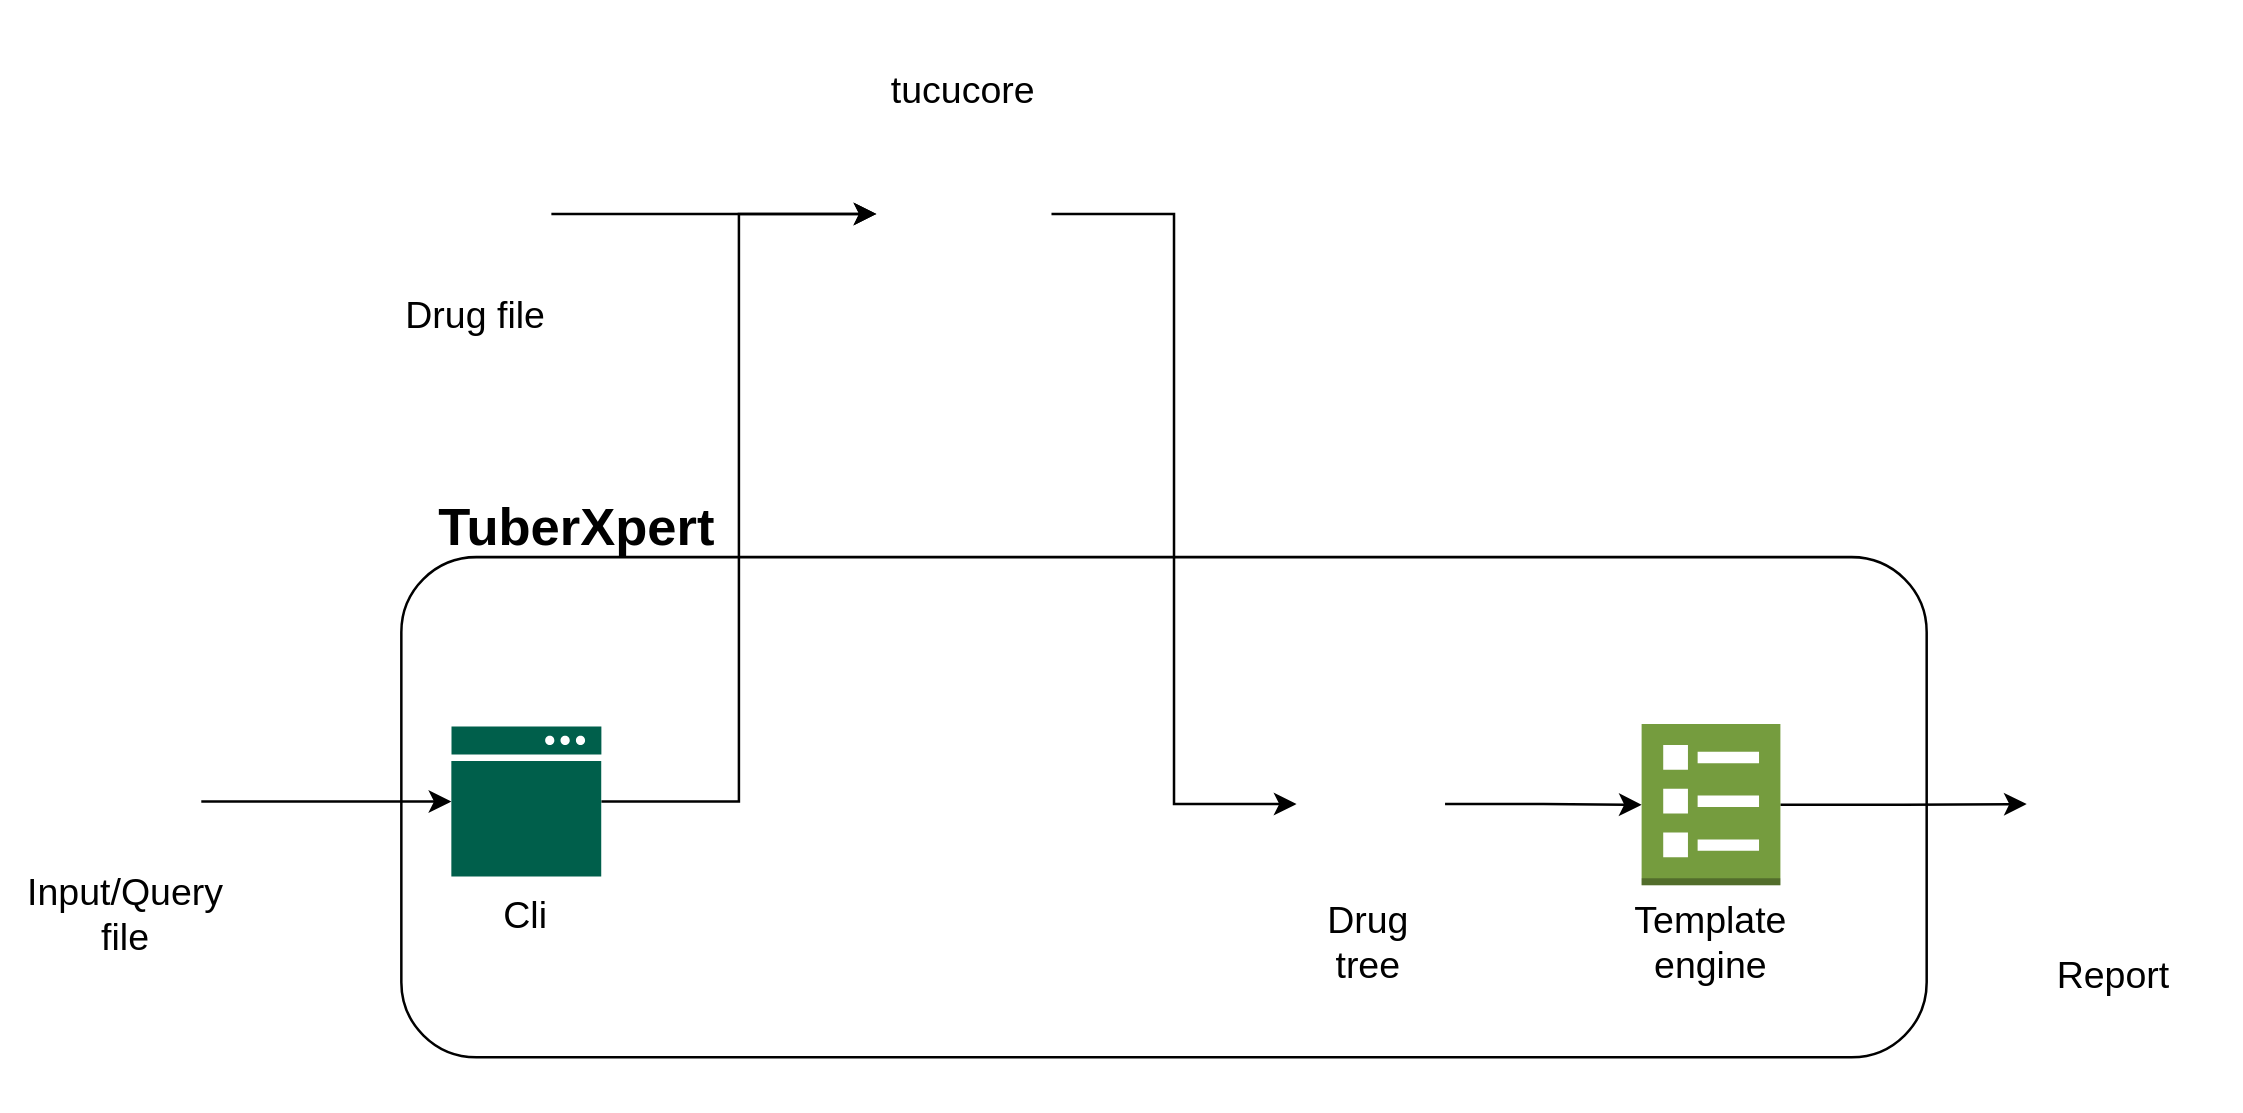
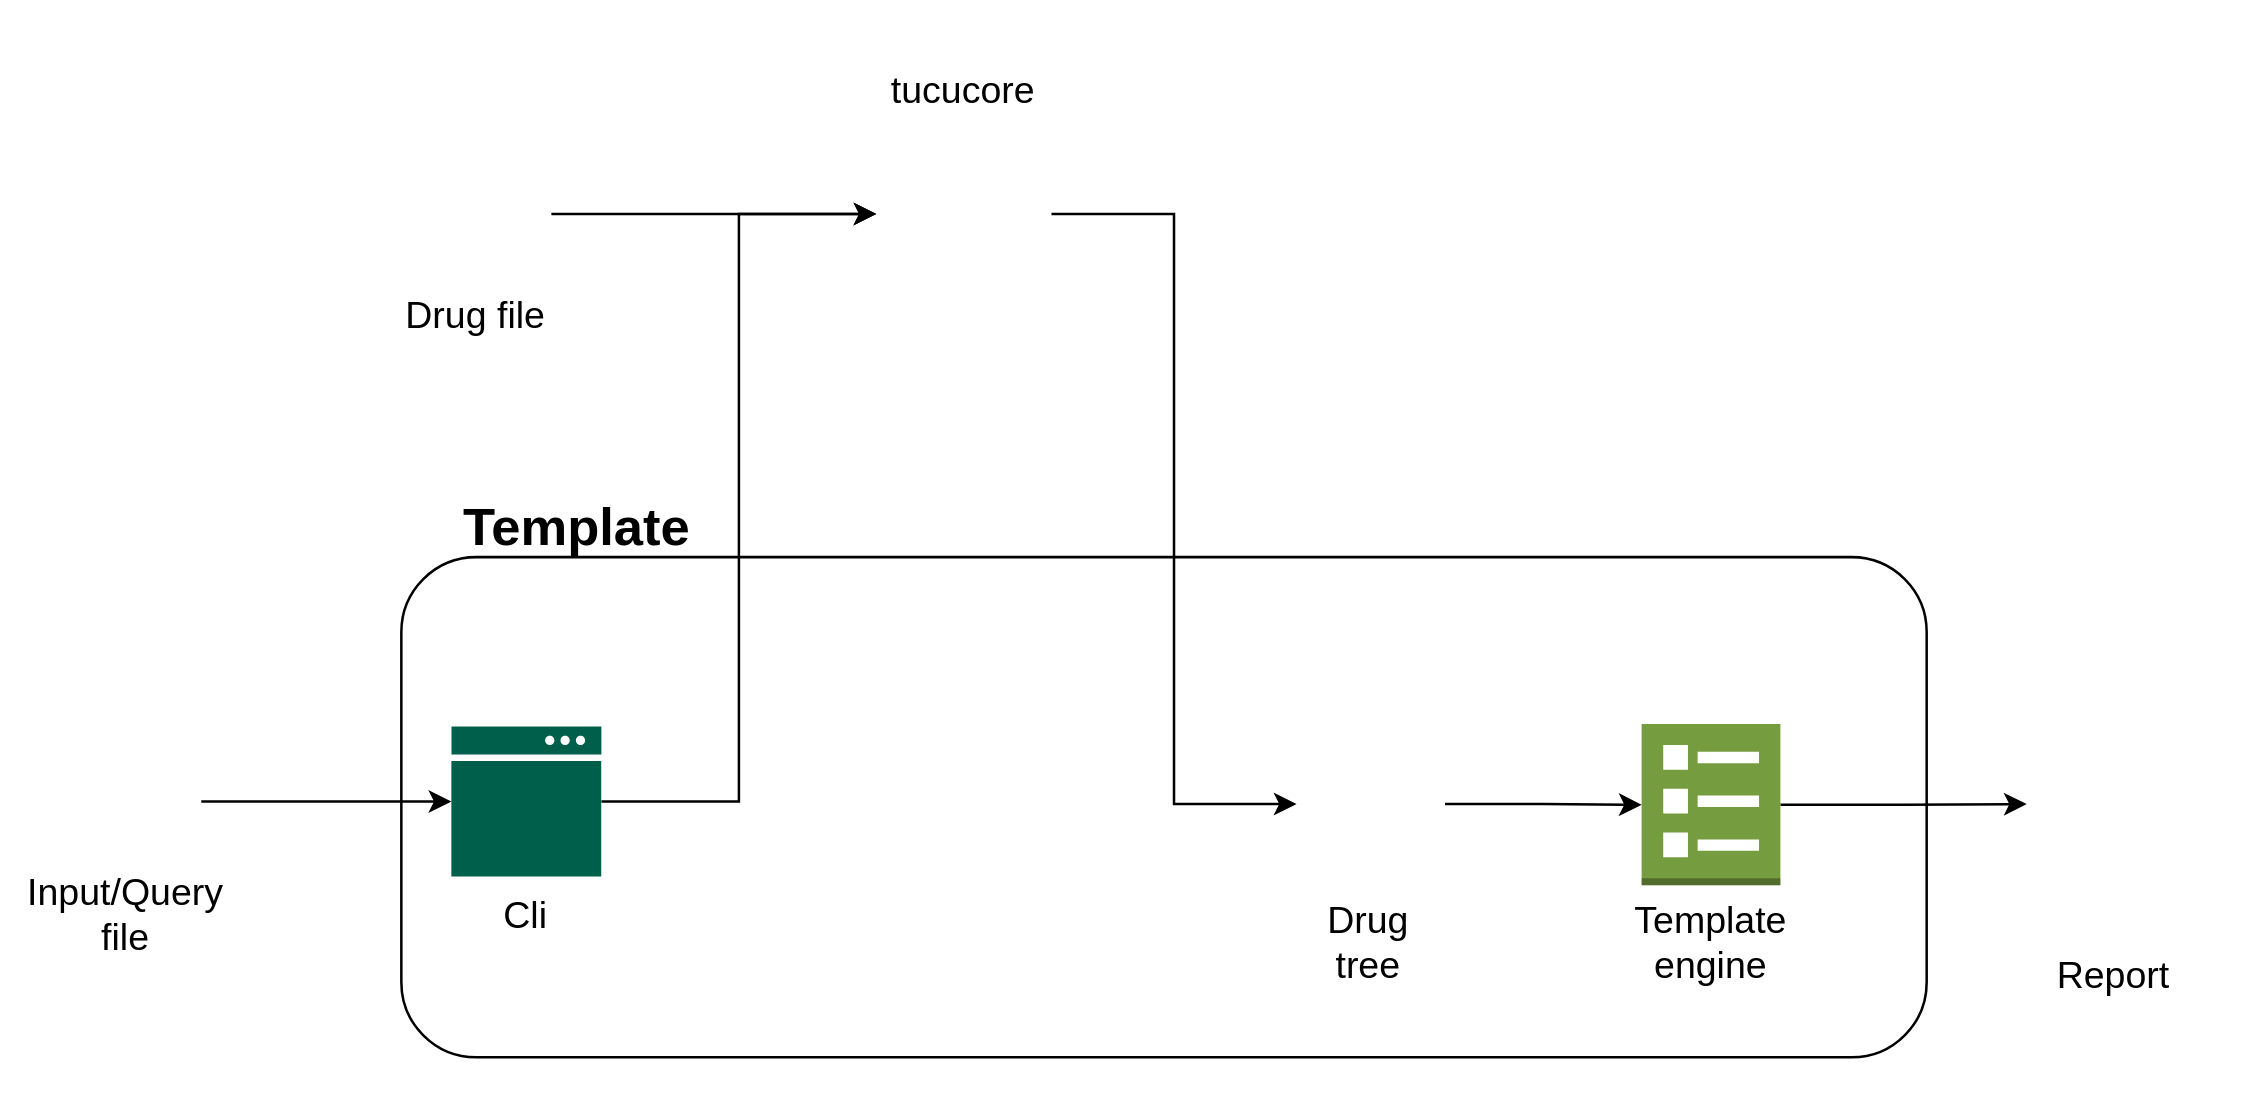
- <mxCell id="12" value="TuberXpert" style="text;strokeColor=none;fillColor=none;html=1;fontSize=21;fontStyle=1;verticalAlign=middle;align=center;" vertex="1" parent="1"><mxGeometry x="180" y="190" width="100" height="40" as="geometry" /></mxCell>
+ <mxCell id="12" value="Template" style="text;strokeColor=none;fillColor=none;html=1;fontSize=21;fontStyle=1;verticalAlign=middle;align=center;" vertex="1" parent="1"><mxGeometry x="180" y="190" width="100" height="40" as="geometry" /></mxCell>
